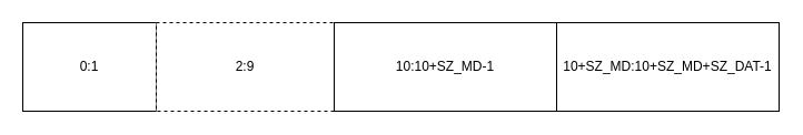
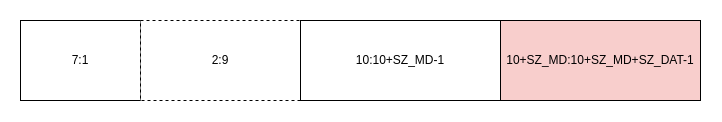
- <mxCell id="3" value="&lt;div&gt;0:1&lt;/div&gt;" style="rounded=0;whiteSpace=wrap;html=1;" vertex="1" parent="2"><mxGeometry width="120" height="80" as="geometry" /></mxCell>
+ <mxCell id="3" value="&lt;div&gt;7:1&lt;/div&gt;" style="rounded=0;whiteSpace=wrap;html=1;" vertex="1" parent="2"><mxGeometry width="120" height="80" as="geometry" /></mxCell>
- <mxCell id="6" value="10+SZ_MD:10+SZ_MD+SZ_DAT-1" style="rounded=0;whiteSpace=wrap;html=1;" vertex="1" parent="2"><mxGeometry x="480" width="200" height="80" as="geometry" /></mxCell>
+ <mxCell id="6" value="10+SZ_MD:10+SZ_MD+SZ_DAT-1" style="rounded=0;whiteSpace=wrap;html=1;fillColor=#f8cecc;" vertex="1" parent="2"><mxGeometry x="480" width="200" height="80" as="geometry" /></mxCell>
